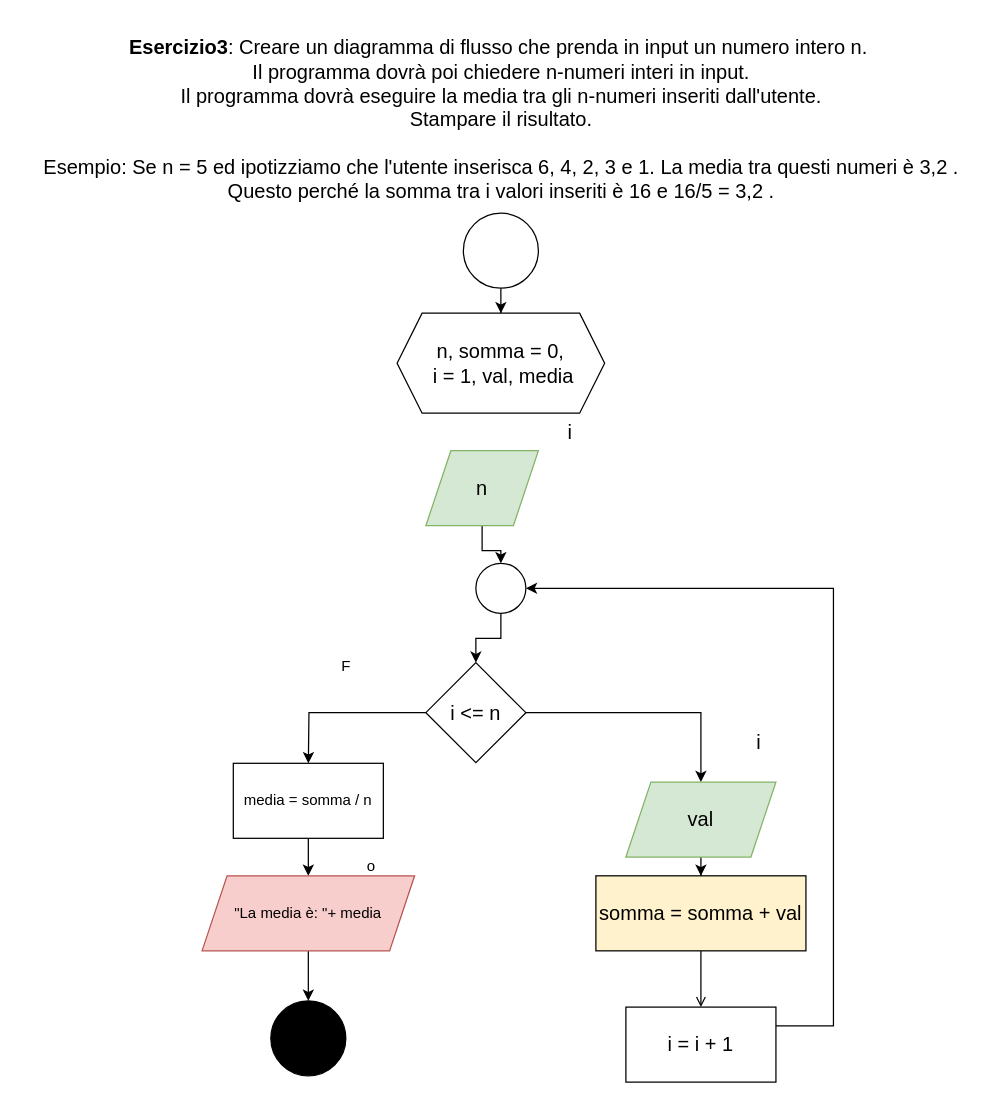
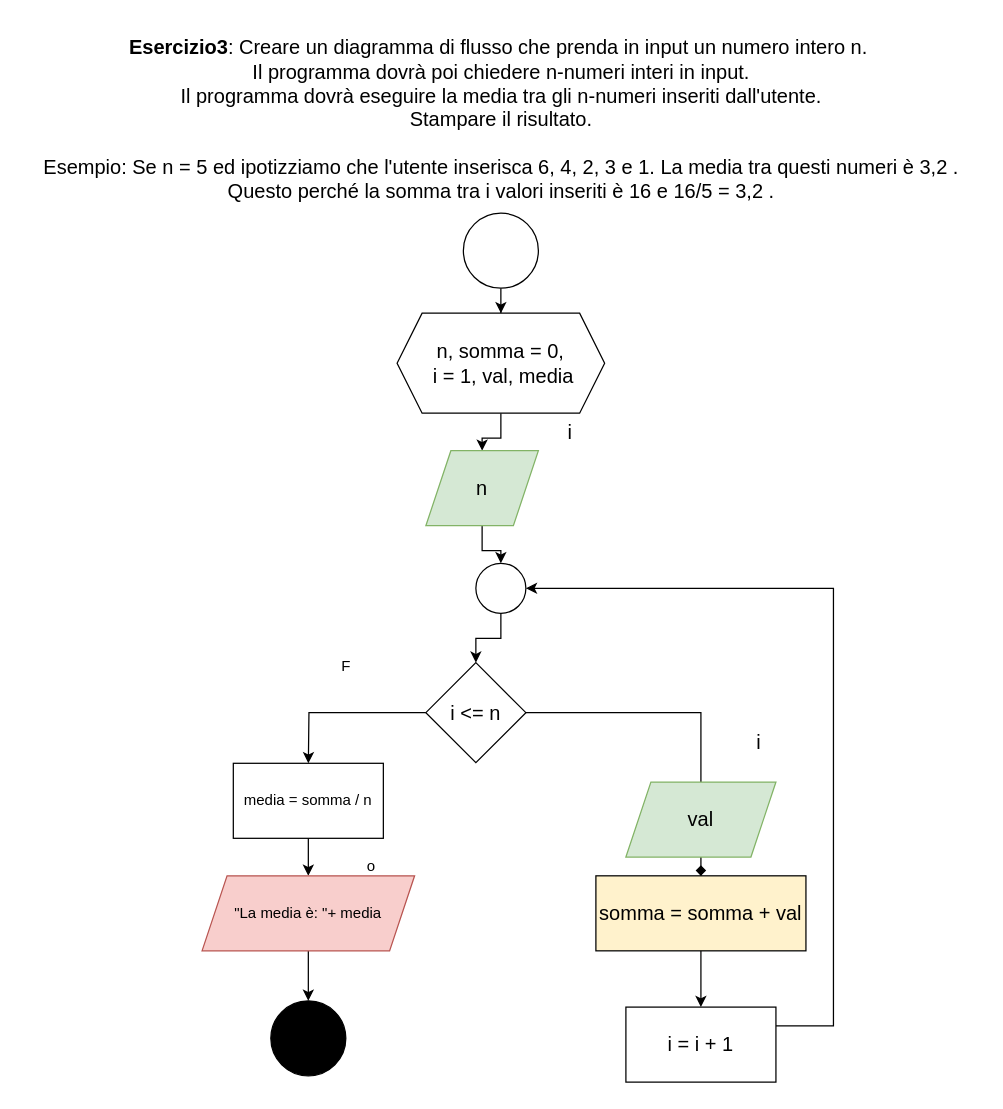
+ <mxCell id="5" value="" style="edgeStyle=orthogonalEdgeStyle;rounded=0;orthogonalLoop=1;jettySize=auto;html=1;fontSize=16;" edge="1" parent="1" source="6" target="8"><mxGeometry relative="1" as="geometry" /></mxCell>
- <mxCell id="11" value="" style="edgeStyle=orthogonalEdgeStyle;rounded=0;orthogonalLoop=1;jettySize=auto;html=1;fontSize=16;" edge="1" parent="1" source="13" target="15"><mxGeometry relative="1" as="geometry" /></mxCell>
+ <mxCell id="11" value="" style="edgeStyle=orthogonalEdgeStyle;rounded=0;orthogonalLoop=1;jettySize=auto;html=1;fontSize=16;endArrow=none;" edge="1" parent="1" source="13" target="15"><mxGeometry relative="1" as="geometry" /></mxCell>
- <mxCell id="14" value="" style="edgeStyle=orthogonalEdgeStyle;rounded=0;orthogonalLoop=1;jettySize=auto;html=1;fontSize=16;" edge="1" parent="1" source="15" target="17"><mxGeometry relative="1" as="geometry" /></mxCell>
+ <mxCell id="14" value="" style="edgeStyle=orthogonalEdgeStyle;rounded=0;orthogonalLoop=1;jettySize=auto;html=1;fontSize=16;endArrow=diamond;" edge="1" parent="1" source="15" target="17"><mxGeometry relative="1" as="geometry" /></mxCell>
- <mxCell id="16" value="" style="edgeStyle=orthogonalEdgeStyle;rounded=0;orthogonalLoop=1;jettySize=auto;html=1;fontSize=16;endArrow=open;" edge="1" parent="1" source="17" target="19"><mxGeometry relative="1" as="geometry" /></mxCell>
+ <mxCell id="16" value="" style="edgeStyle=orthogonalEdgeStyle;rounded=0;orthogonalLoop=1;jettySize=auto;html=1;fontSize=16;" edge="1" parent="1" source="17" target="19"><mxGeometry relative="1" as="geometry" /></mxCell>
